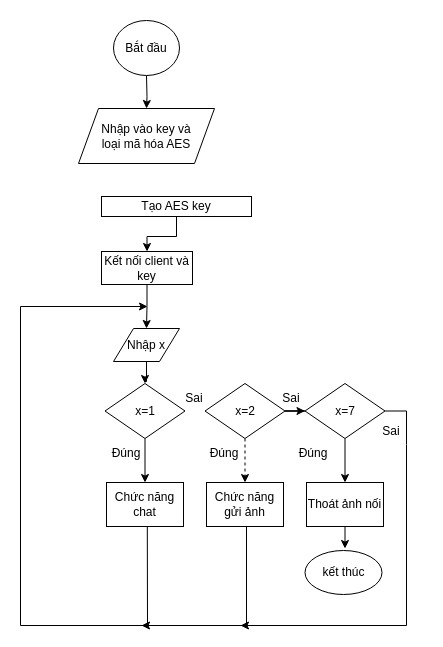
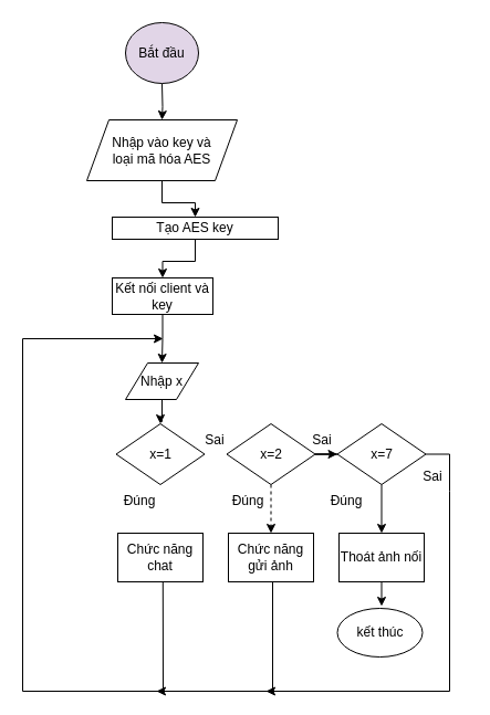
- <mxCell id="3" value="Bắt đầu" style="ellipse;whiteSpace=wrap;html=1;" parent="1" vertex="1"><mxGeometry x="113" y="20" width="66" height="55" as="geometry" /></mxCell>
+ <mxCell id="3" value="Bắt đầu" style="ellipse;whiteSpace=wrap;html=1;fillColor=#e1d5e7;" parent="1" vertex="1"><mxGeometry x="113" y="20" width="66" height="55" as="geometry" /></mxCell>
+ <mxCell id="4" value="" style="edgeStyle=orthogonalEdgeStyle;rounded=0;orthogonalLoop=1;jettySize=auto;html=1;" parent="1" source="5" target="7" edge="1"><mxGeometry relative="1" as="geometry" /></mxCell>
- <mxCell id="8" value="" style="edgeStyle=orthogonalEdgeStyle;rounded=0;orthogonalLoop=1;jettySize=auto;html=1;" parent="1" source="9" target="12" edge="1"><mxGeometry relative="1" as="geometry" /></mxCell>
